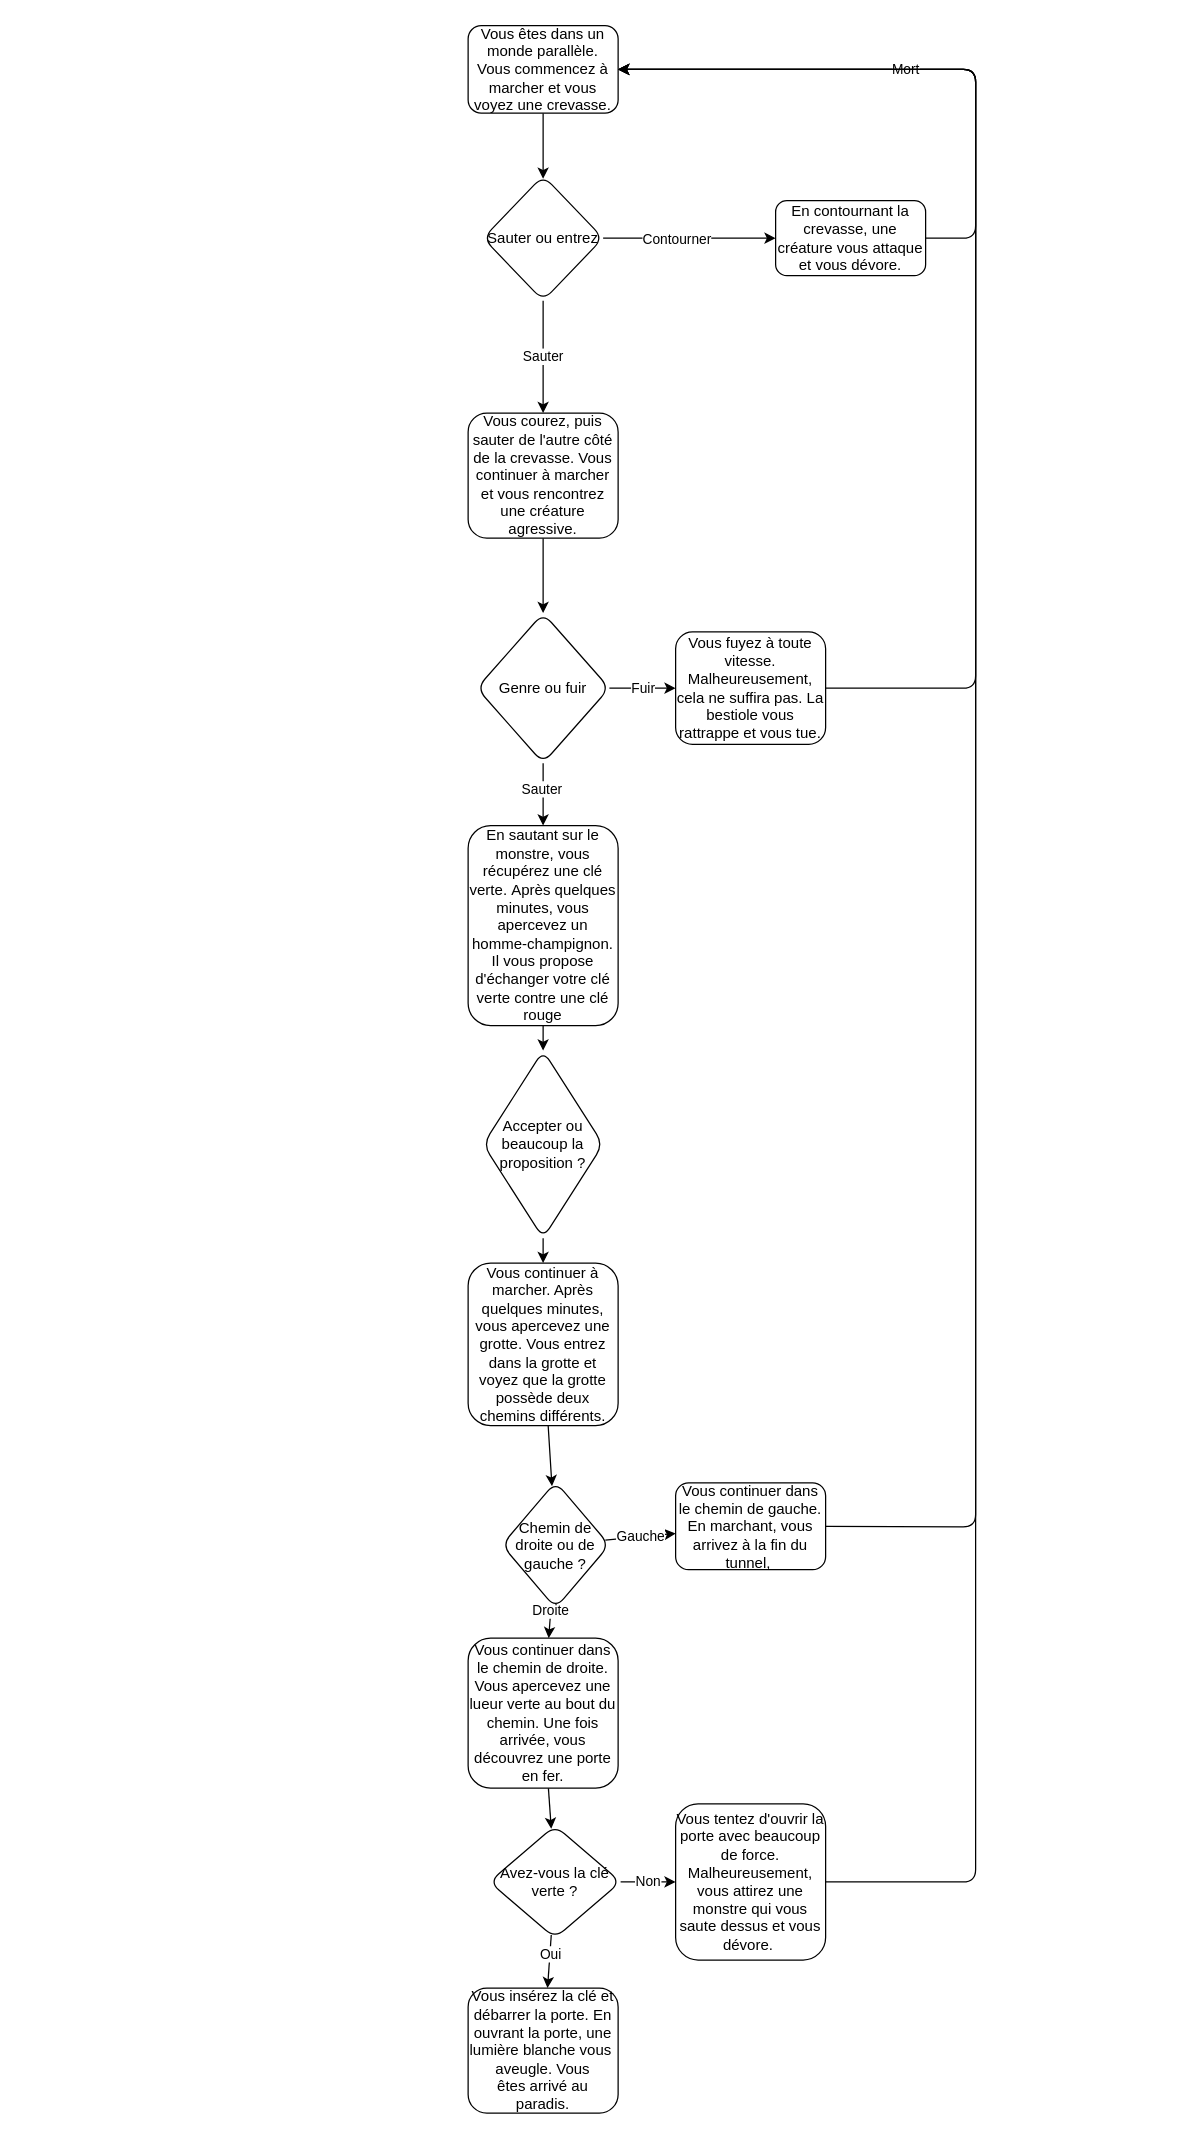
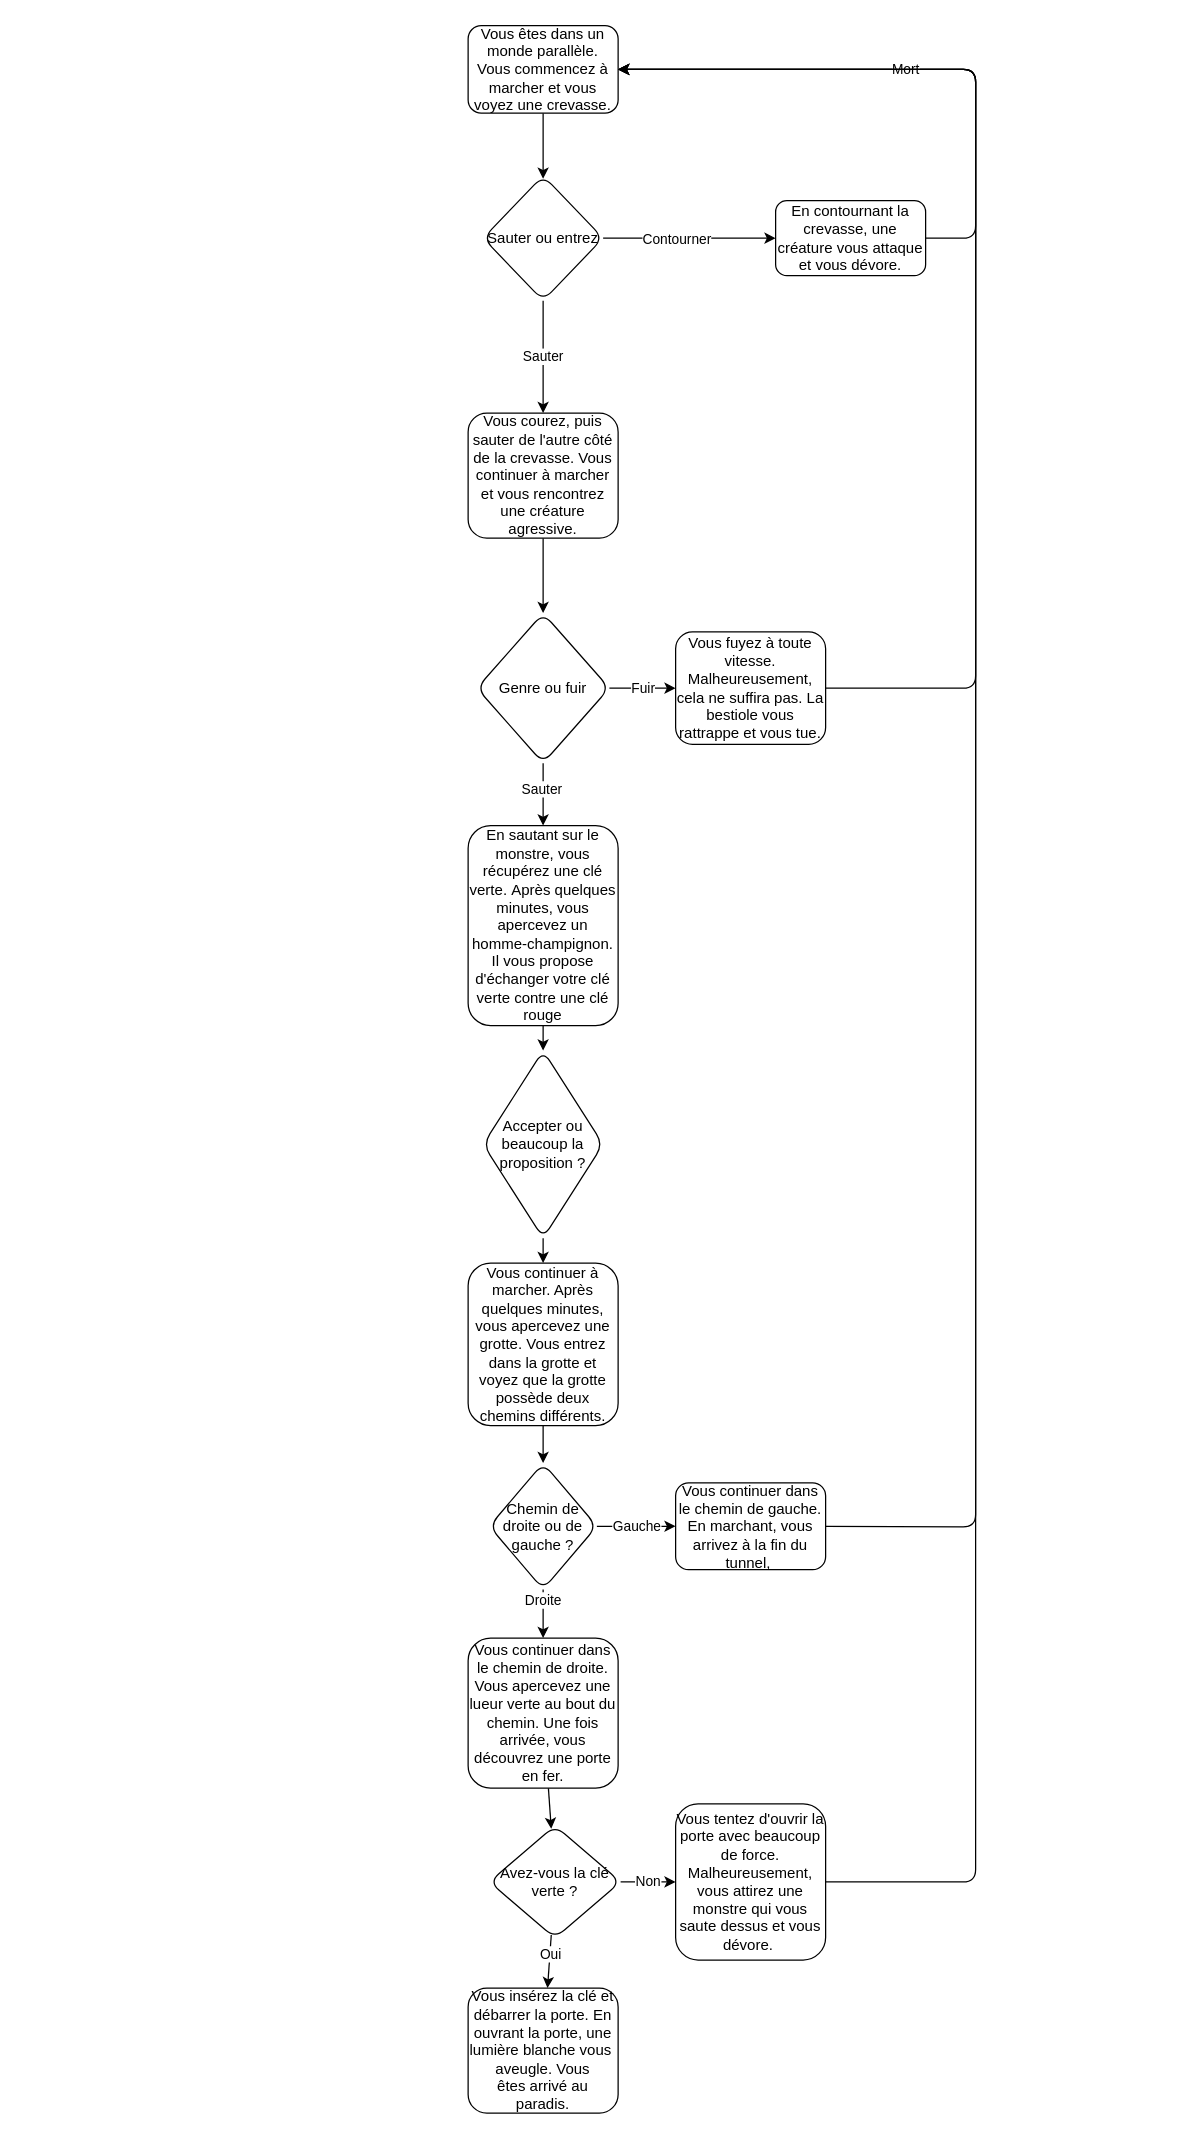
- <mxCell id="29" value="&lt;font color=&quot;#000000&quot;&gt;Chemin de droite ou de gauche ?&lt;/font&gt;" style="rhombus;whiteSpace=wrap;html=1;fillColor=#FFFFFF;rounded=1;" parent="1" vertex="1"><mxGeometry x="401" y="1185" width="86" height="101" as="geometry" /></mxCell>
+ <mxCell id="29" value="&lt;font color=&quot;#000000&quot;&gt;Chemin de droite ou de gauche ?&lt;/font&gt;" style="rhombus;whiteSpace=wrap;html=1;fillColor=#FFFFFF;rounded=1;" parent="1" vertex="1"><mxGeometry x="391" y="1170" width="86" height="101" as="geometry" /></mxCell>
